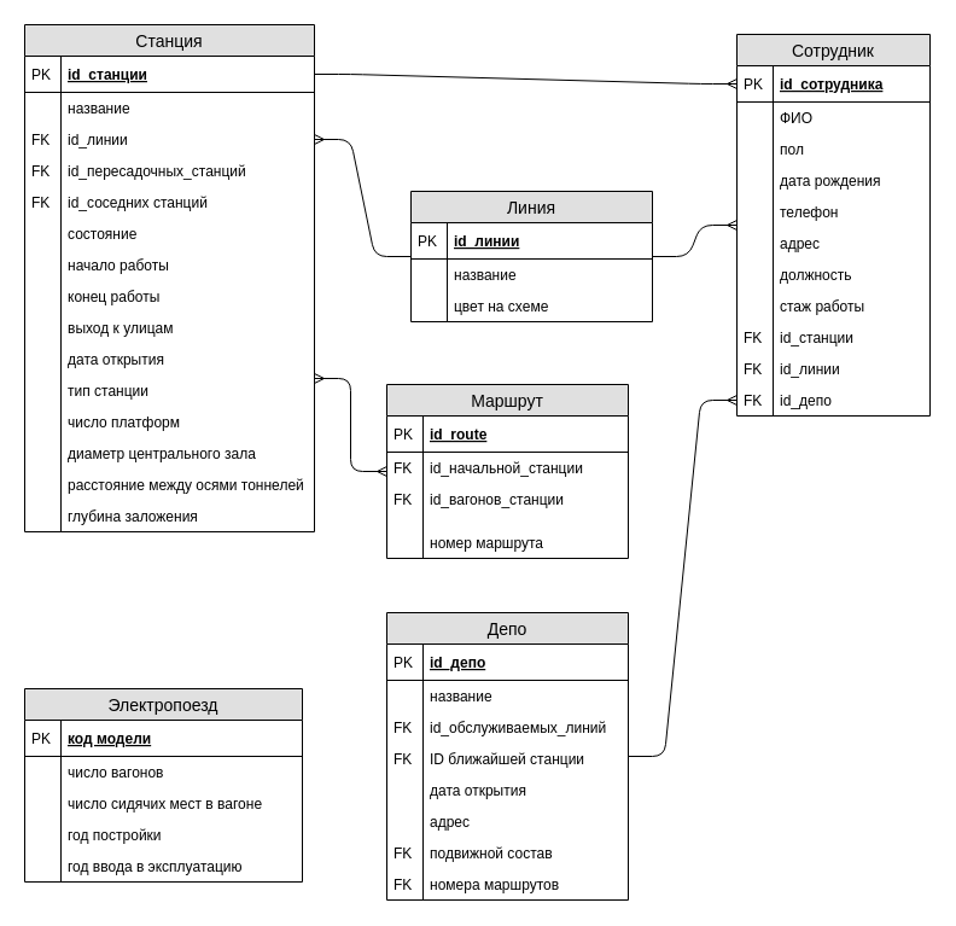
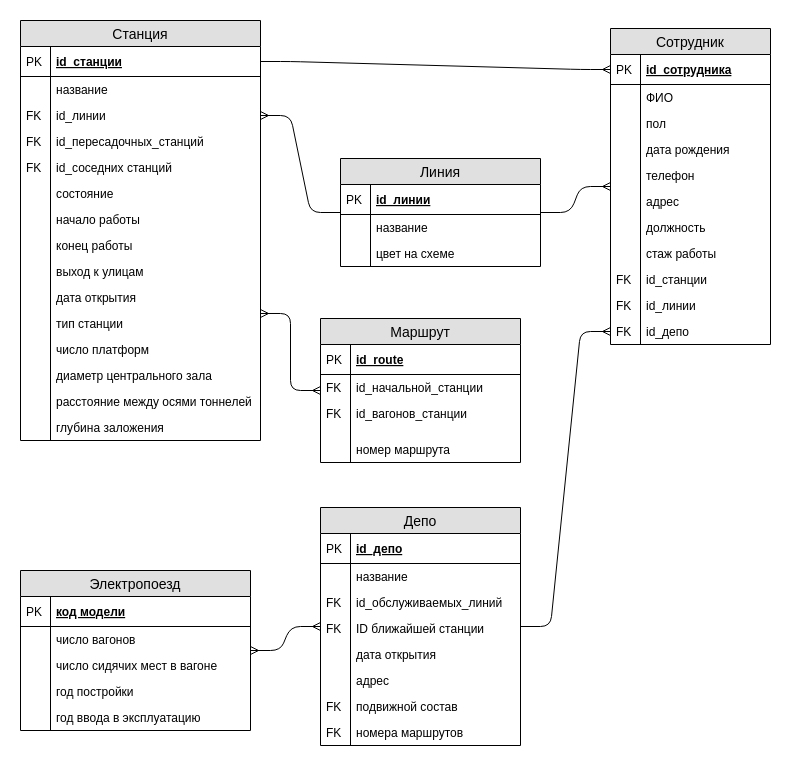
+ <mxCell id="96" value="" style="edgeStyle=entityRelationEdgeStyle;fontSize=12;html=1;endArrow=ERmany;startArrow=ERmany;" parent="1" source="33" target="84" edge="1"><mxGeometry width="100" height="100" relative="1" as="geometry"><mxPoint x="160" y="758" as="sourcePoint" /><mxPoint x="260" y="658" as="targetPoint" /></mxGeometry></mxCell>
